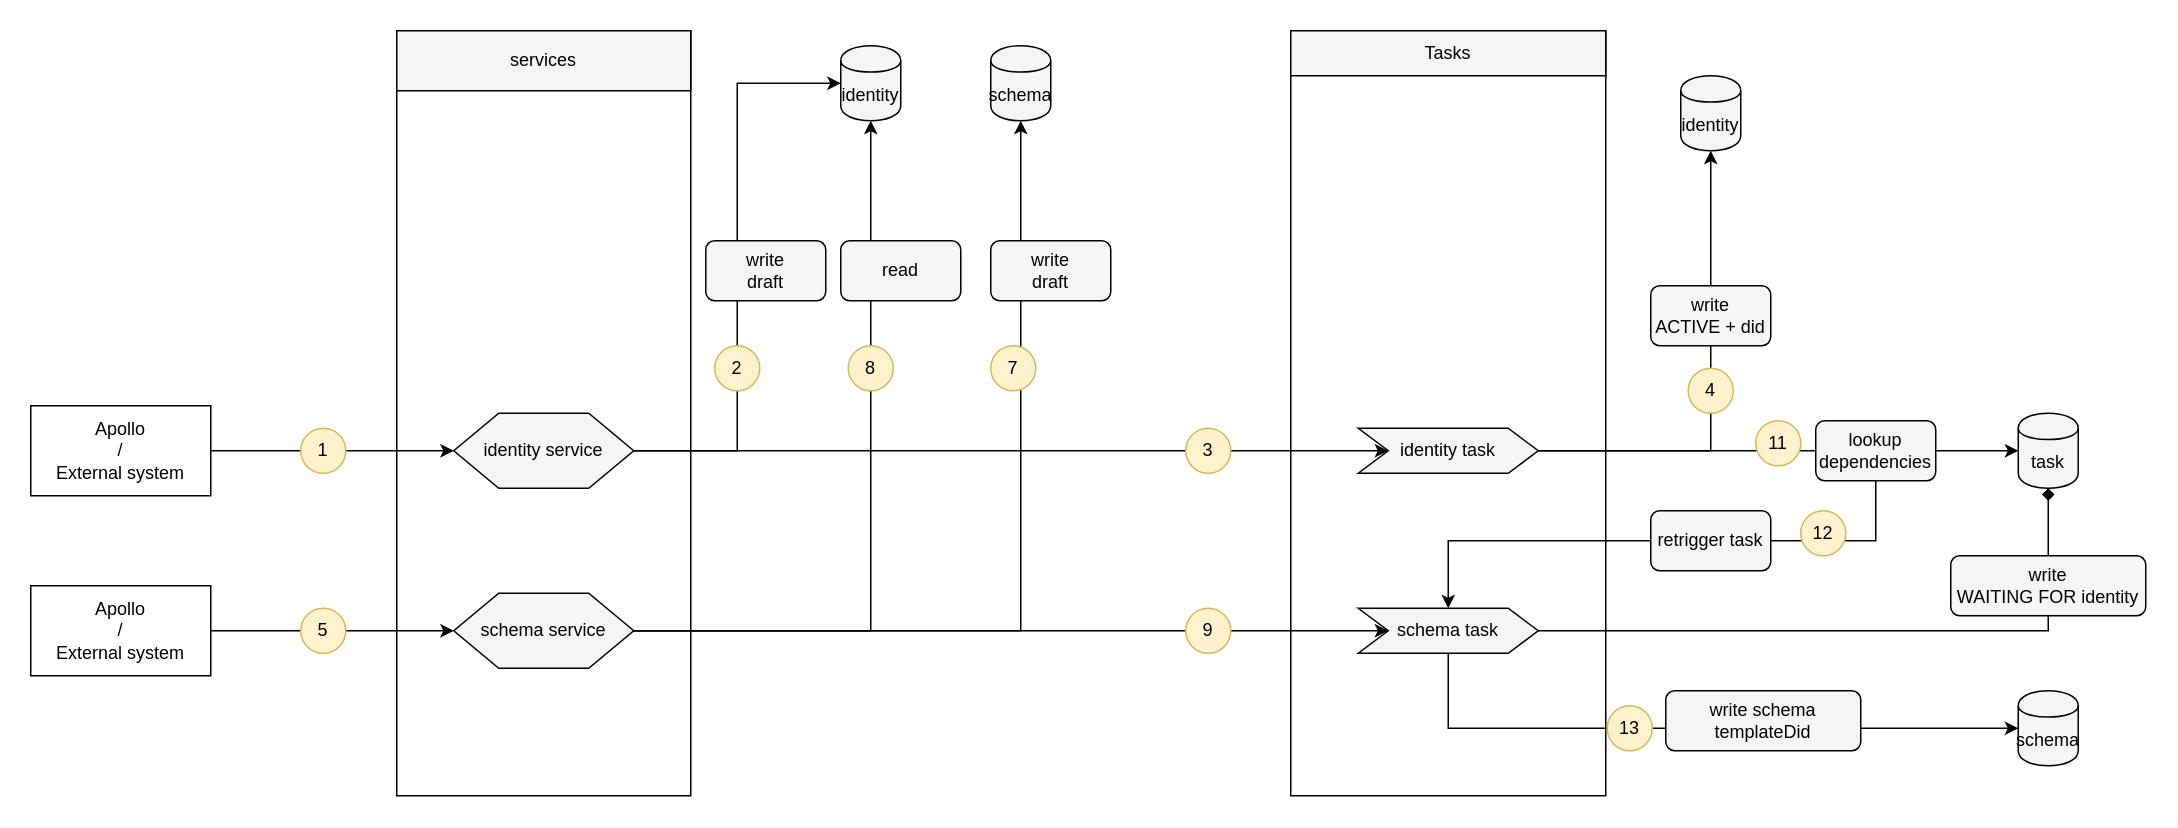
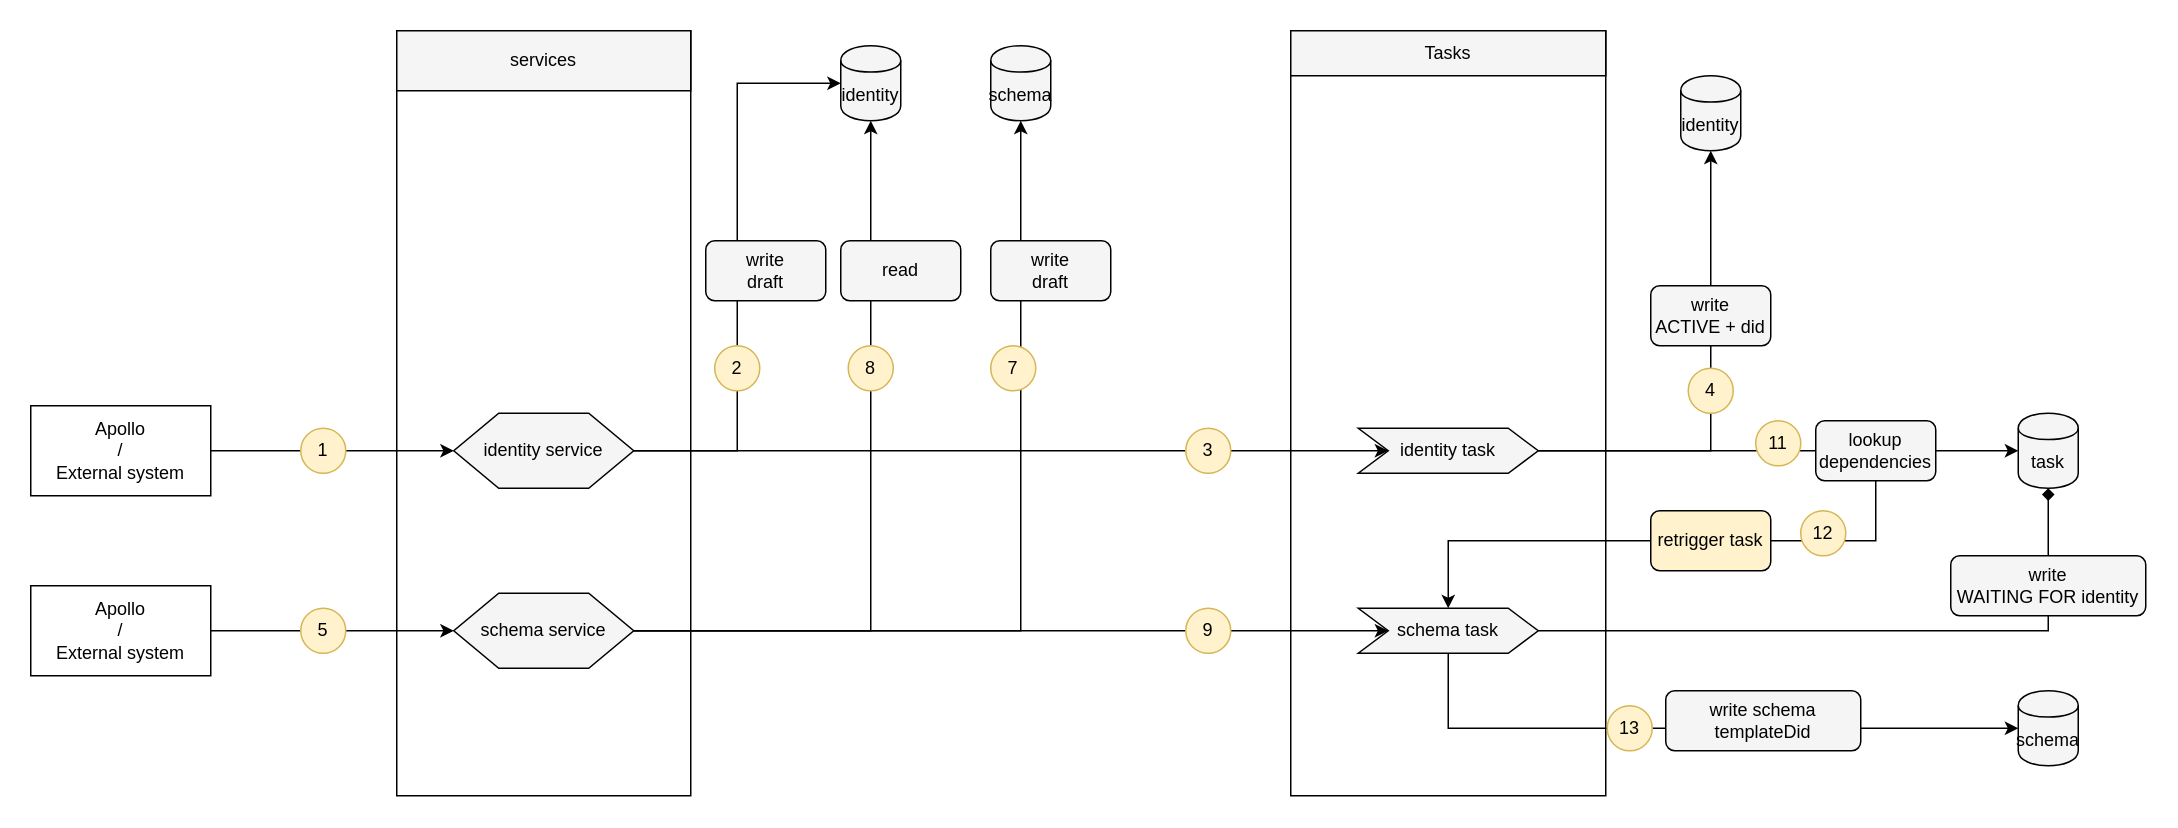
- <mxCell id="27" value="retrigger task" style="rounded=1;whiteSpace=wrap;html=1;comic=0;fillColor=#F5F5F5;" vertex="1" parent="1"><mxGeometry x="1100" y="340" width="80" height="40" as="geometry" /></mxCell>
+ <mxCell id="27" value="retrigger task" style="rounded=1;whiteSpace=wrap;html=1;comic=0;fillColor=#fff2cc;" vertex="1" parent="1"><mxGeometry x="1100" y="340" width="80" height="40" as="geometry" /></mxCell>
